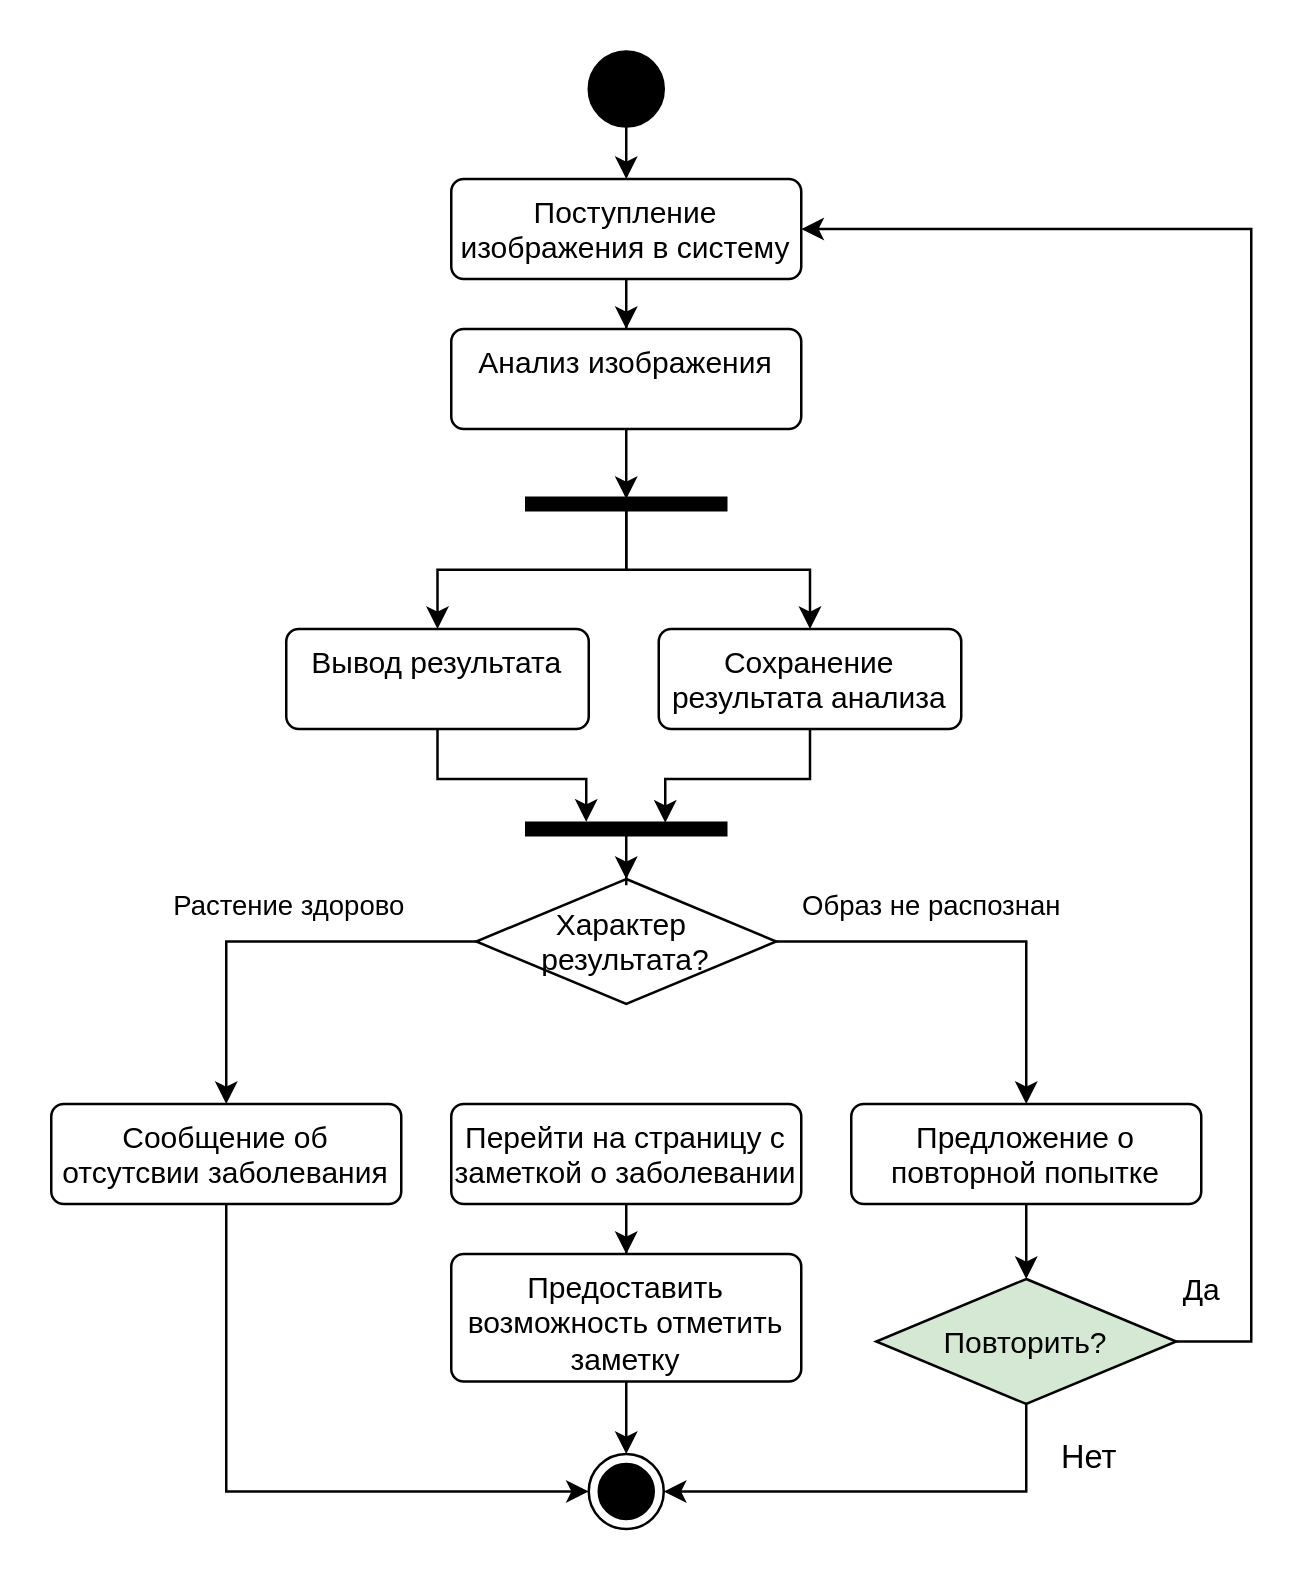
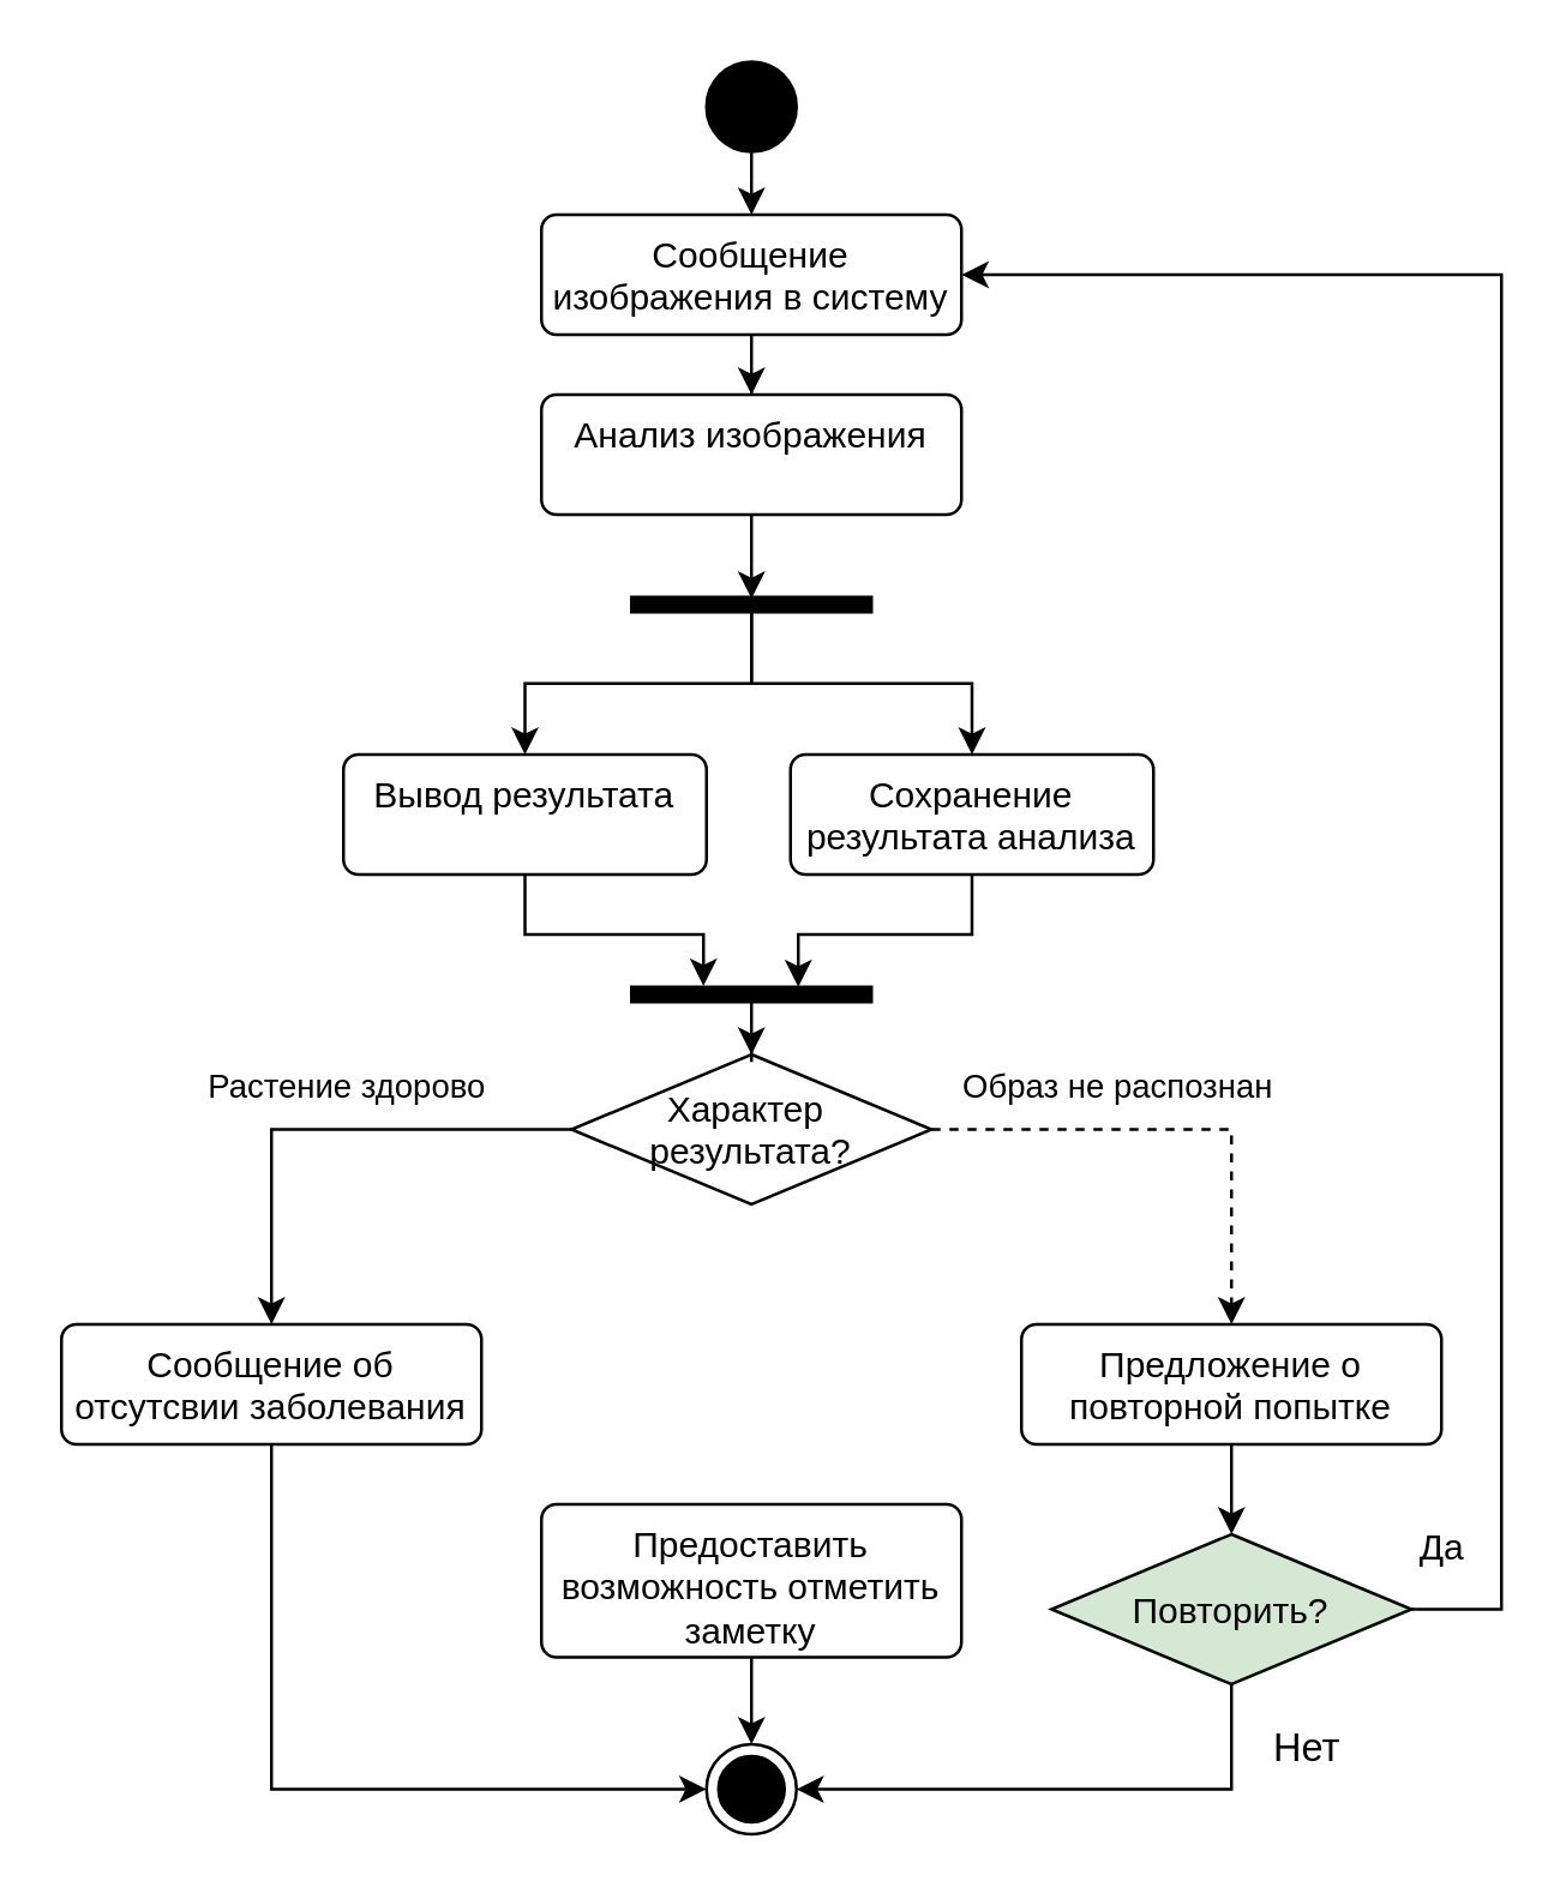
- <mxCell id="6" value="Поступление изображения в систему" style="html=1;align=center;verticalAlign=top;rounded=1;absoluteArcSize=1;arcSize=10;dashed=0;whiteSpace=wrap;" vertex="1" parent="1"><mxGeometry x="180" y="71" width="140" height="40" as="geometry" /></mxCell>
+ <mxCell id="6" value="Сообщение изображения в систему" style="html=1;align=center;verticalAlign=top;rounded=1;absoluteArcSize=1;arcSize=10;dashed=0;whiteSpace=wrap;" vertex="1" parent="1"><mxGeometry x="180" y="71" width="140" height="40" as="geometry" /></mxCell>
- <mxCell id="9" style="edgeStyle=orthogonalEdgeStyle;rounded=0;orthogonalLoop=1;jettySize=auto;html=1;entryX=0.5;entryY=0;entryDx=0;entryDy=0;" edge="1" parent="1" source="11" target="19"><mxGeometry relative="1" as="geometry" /></mxCell>
+ <mxCell id="9" style="edgeStyle=orthogonalEdgeStyle;rounded=0;orthogonalLoop=1;jettySize=auto;html=1;entryX=0.5;entryY=0;entryDx=0;entryDy=0;dashed=1;" edge="1" parent="1" source="11" target="19"><mxGeometry relative="1" as="geometry" /></mxCell>
- <mxCell id="15" value="Перейти на страницу с заметкой о заболевании" style="html=1;align=center;verticalAlign=top;rounded=1;absoluteArcSize=1;arcSize=10;dashed=0;whiteSpace=wrap;" vertex="1" parent="1"><mxGeometry x="180" y="441" width="140" height="40" as="geometry" /></mxCell>
- <mxCell id="14" style="edgeStyle=orthogonalEdgeStyle;rounded=0;orthogonalLoop=1;jettySize=auto;html=1;entryX=0.5;entryY=0;entryDx=0;entryDy=0;" edge="1" parent="1" source="15" target="17"><mxGeometry relative="1" as="geometry" /></mxCell>
